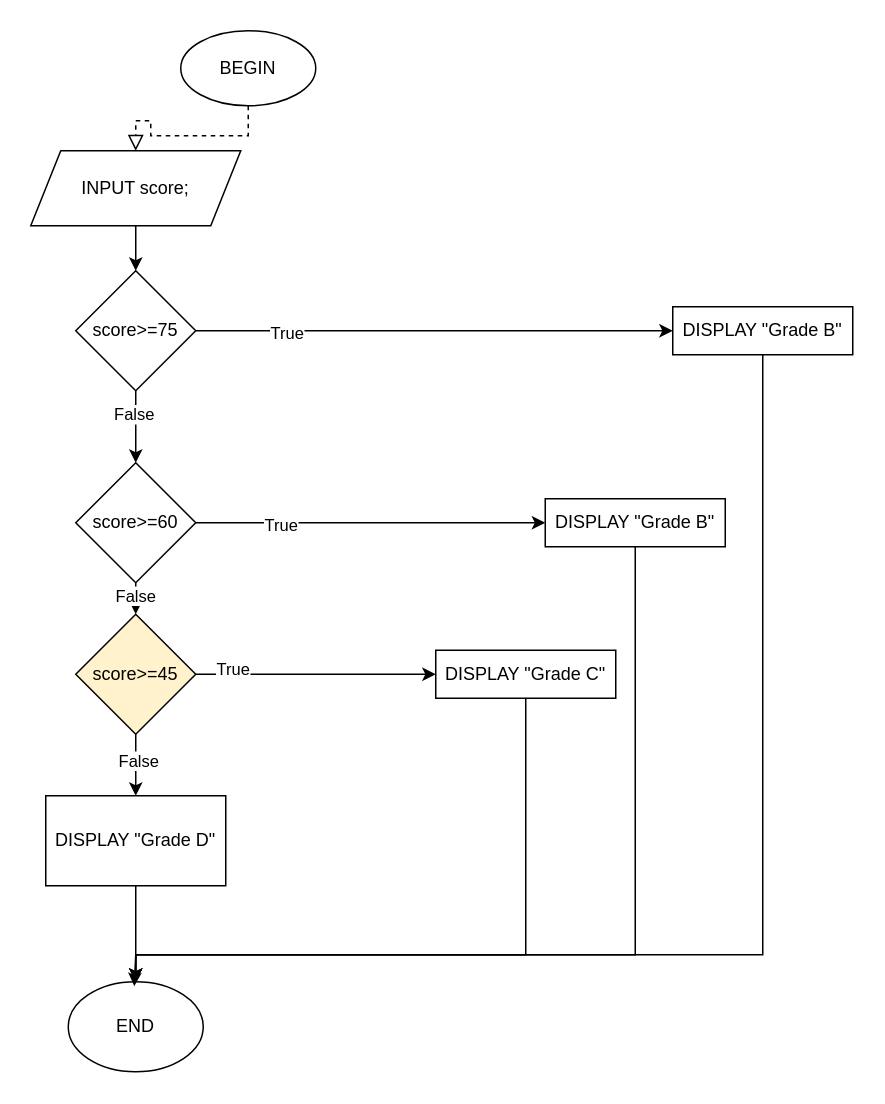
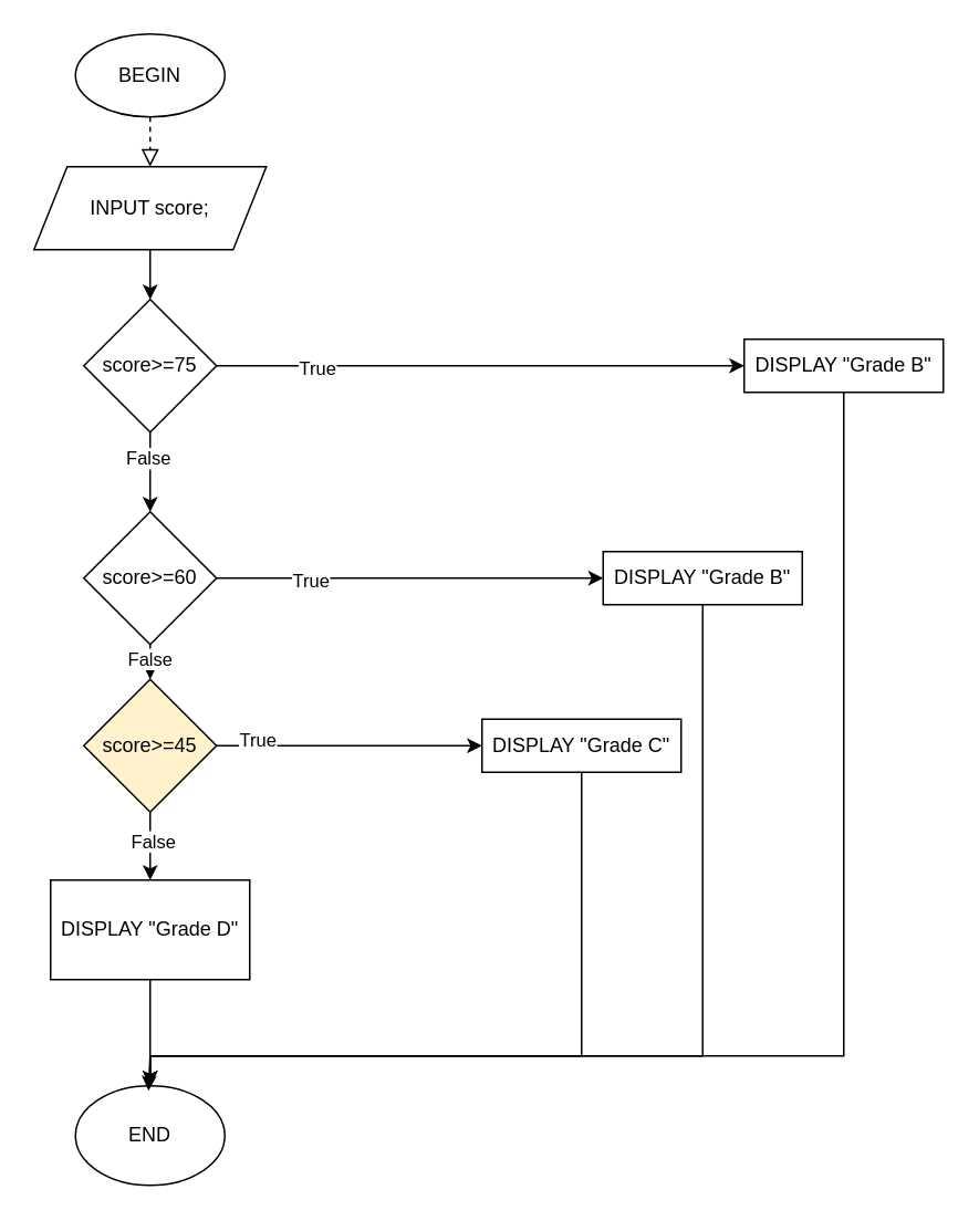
- <mxCell id="2" value="BEGIN" style="ellipse;whiteSpace=wrap;html=1;" parent="1" vertex="1"><mxGeometry x="120" y="20" width="90" height="50" as="geometry" /></mxCell>
+ <mxCell id="2" value="BEGIN" style="ellipse;whiteSpace=wrap;html=1;" parent="1" vertex="1"><mxGeometry x="45" y="20" width="90" height="50" as="geometry" /></mxCell>
